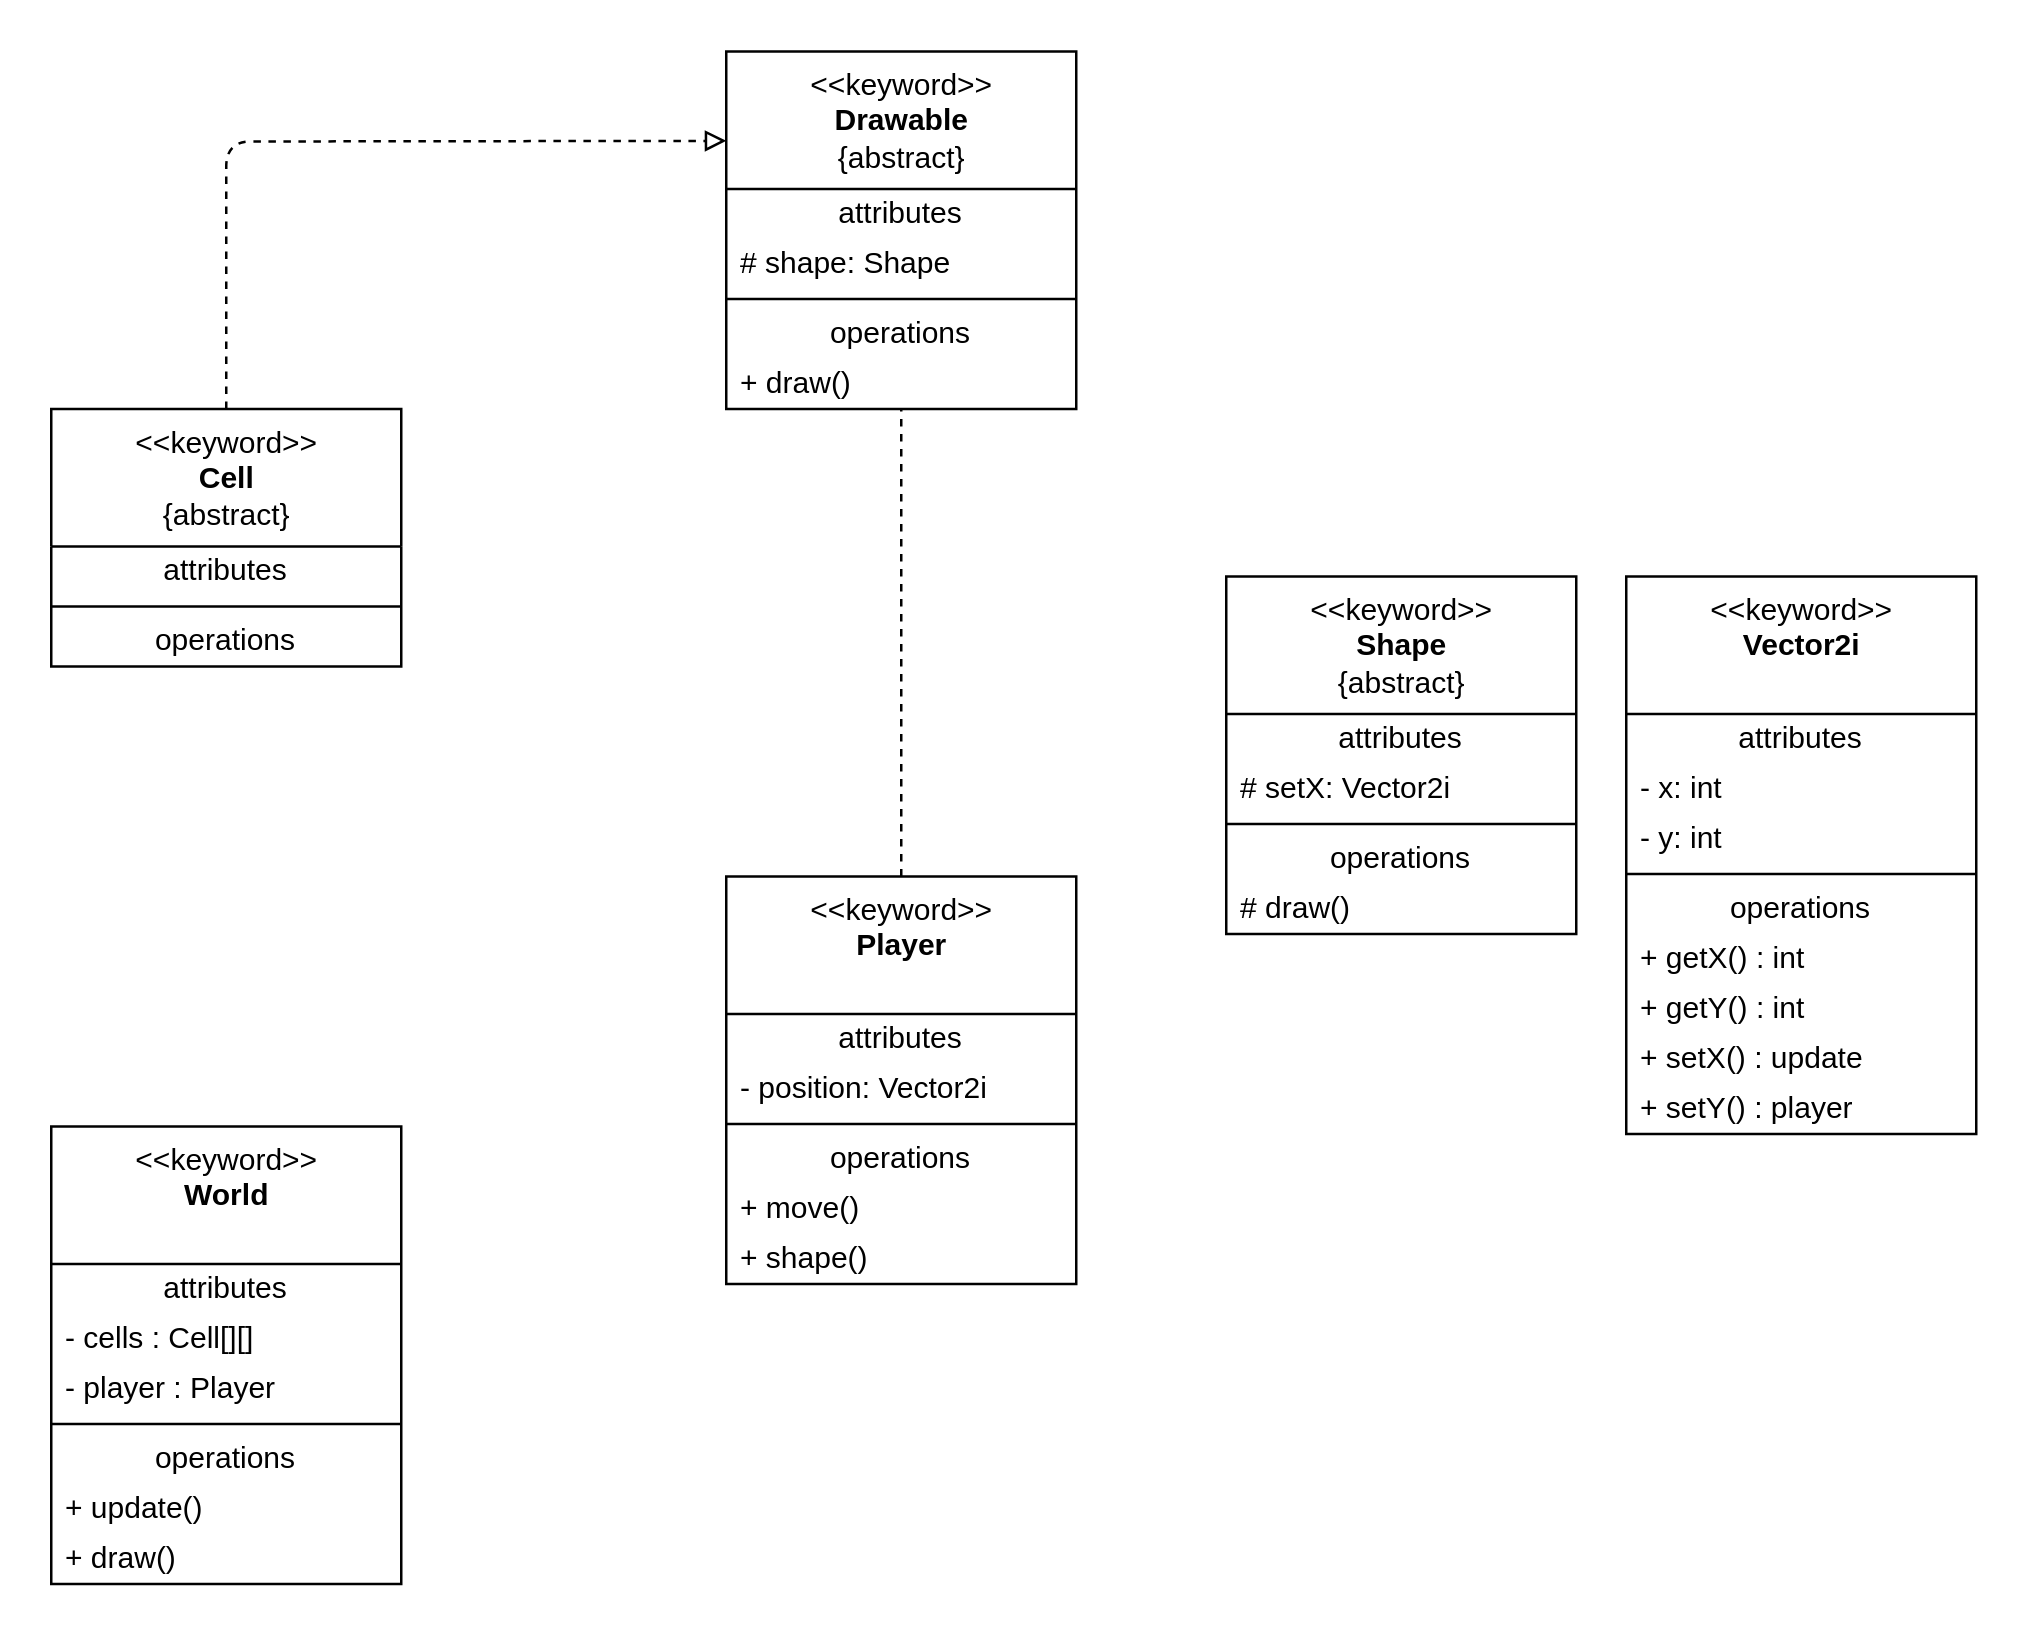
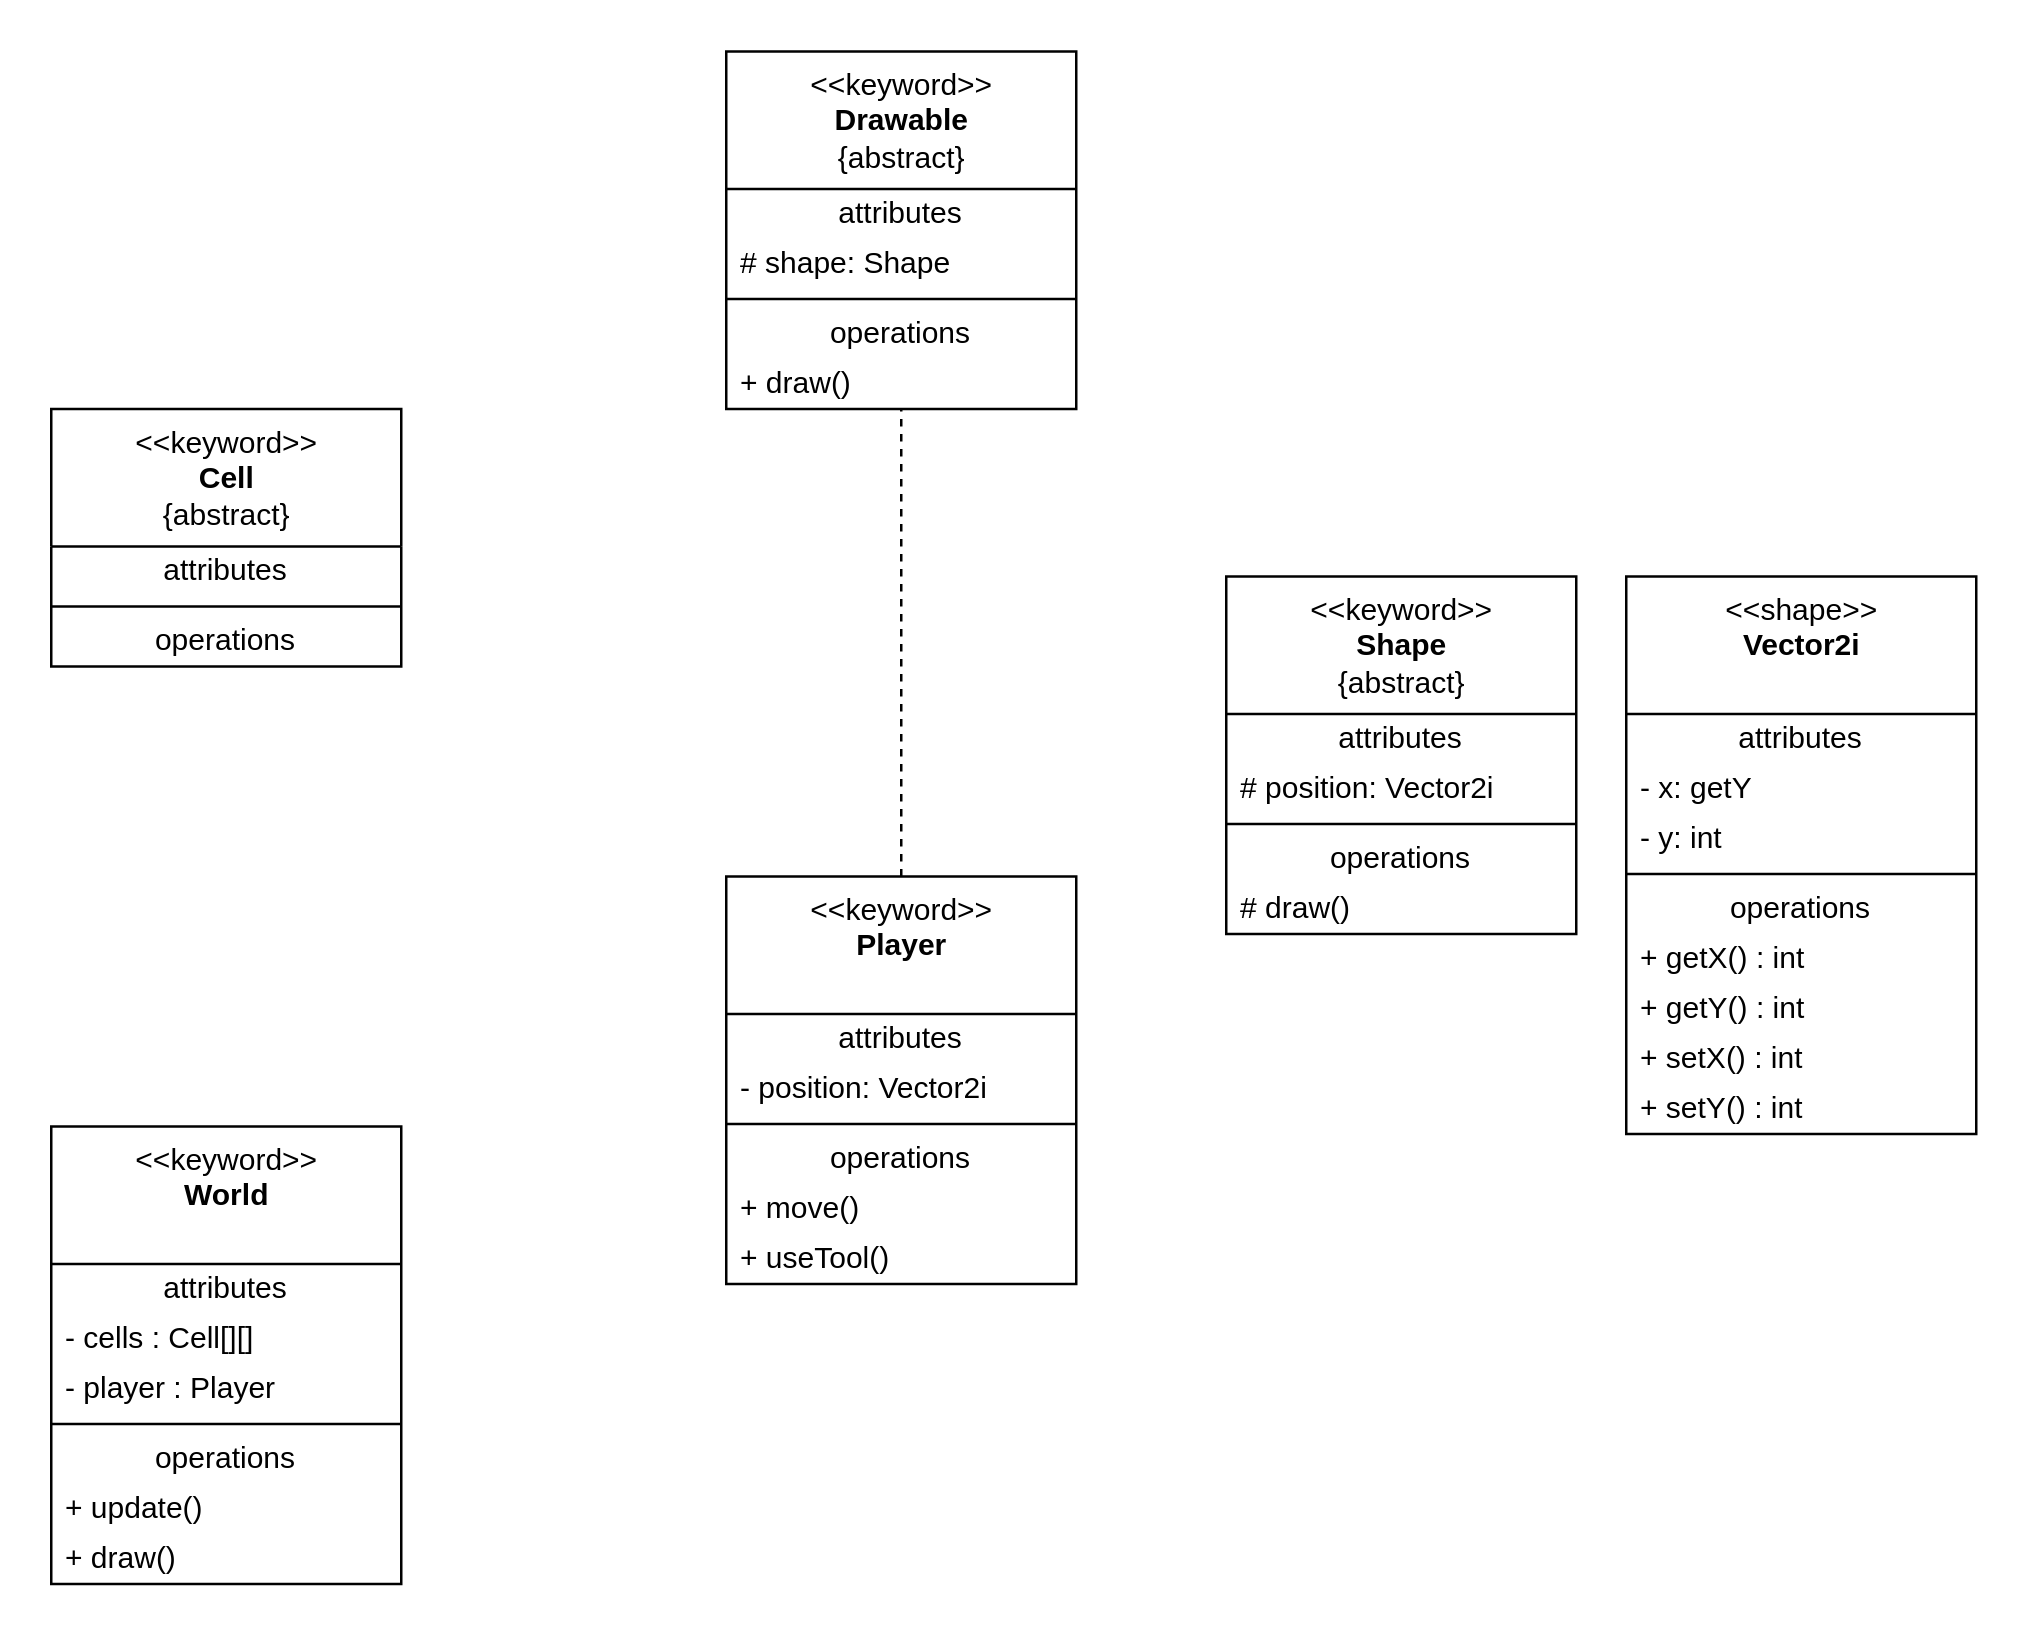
- <mxCell id="36" value="" style="html=1;verticalAlign=bottom;labelBackgroundColor=none;endArrow=block;endFill=0;dashed=1;exitX=0.5;exitY=0;exitDx=0;exitDy=0;entryX=0;entryY=0.25;entryDx=0;entryDy=0;" edge="1" parent="1" source="32" target="2"><mxGeometry x="0.003" width="160" relative="1" as="geometry"><mxPoint x="169.76" y="427" as="sourcePoint" /><mxPoint x="169.76" y="360" as="targetPoint" /><Array as="points"><mxPoint x="90" y="56" /></Array><mxPoint as="offset" /></mxGeometry></mxCell>
- <mxCell id="8" value="&amp;lt;&amp;lt;keyword&amp;gt;&amp;gt;&lt;br&gt;&lt;b&gt;Vector2i&lt;/b&gt;" style="swimlane;fontStyle=0;align=center;verticalAlign=top;childLayout=stackLayout;horizontal=1;startSize=55;horizontalStack=0;resizeParent=1;resizeParentMax=0;resizeLast=0;collapsible=0;marginBottom=0;html=1;" parent="1" vertex="1"><mxGeometry x="650" y="230" width="140" height="223" as="geometry" /></mxCell>
+ <mxCell id="8" value="&amp;lt;&amp;lt;shape&amp;gt;&amp;gt;&lt;br&gt;&lt;b&gt;Vector2i&lt;/b&gt;" style="swimlane;fontStyle=0;align=center;verticalAlign=top;childLayout=stackLayout;horizontal=1;startSize=55;horizontalStack=0;resizeParent=1;resizeParentMax=0;resizeLast=0;collapsible=0;marginBottom=0;html=1;" parent="1" vertex="1"><mxGeometry x="650" y="230" width="140" height="223" as="geometry" /></mxCell>
- <mxCell id="20" value="# setX: Vector2i" style="text;html=1;strokeColor=none;fillColor=none;align=left;verticalAlign=middle;spacingLeft=4;spacingRight=4;overflow=hidden;rotatable=0;points=[[0,0.5],[1,0.5]];portConstraint=eastwest;" parent="18" vertex="1"><mxGeometry y="75" width="140" height="20" as="geometry" /></mxCell>
+ <mxCell id="20" value="# position: Vector2i" style="text;html=1;strokeColor=none;fillColor=none;align=left;verticalAlign=middle;spacingLeft=4;spacingRight=4;overflow=hidden;rotatable=0;points=[[0,0.5],[1,0.5]];portConstraint=eastwest;" parent="18" vertex="1"><mxGeometry y="75" width="140" height="20" as="geometry" /></mxCell>
- <mxCell id="10" value="- x: int" style="text;html=1;strokeColor=none;fillColor=none;align=left;verticalAlign=middle;spacingLeft=4;spacingRight=4;overflow=hidden;rotatable=0;points=[[0,0.5],[1,0.5]];portConstraint=eastwest;" parent="8" vertex="1"><mxGeometry y="75" width="140" height="20" as="geometry" /></mxCell>
+ <mxCell id="10" value="- x: getY" style="text;html=1;strokeColor=none;fillColor=none;align=left;verticalAlign=middle;spacingLeft=4;spacingRight=4;overflow=hidden;rotatable=0;points=[[0,0.5],[1,0.5]];portConstraint=eastwest;" parent="8" vertex="1"><mxGeometry y="75" width="140" height="20" as="geometry" /></mxCell>
- <mxCell id="16" value="+ setX() : update" style="text;html=1;strokeColor=none;fillColor=none;align=left;verticalAlign=middle;spacingLeft=4;spacingRight=4;overflow=hidden;rotatable=0;points=[[0,0.5],[1,0.5]];portConstraint=eastwest;" parent="8" vertex="1"><mxGeometry y="183" width="140" height="20" as="geometry" /></mxCell>
+ <mxCell id="16" value="+ setX() : int" style="text;html=1;strokeColor=none;fillColor=none;align=left;verticalAlign=middle;spacingLeft=4;spacingRight=4;overflow=hidden;rotatable=0;points=[[0,0.5],[1,0.5]];portConstraint=eastwest;" parent="8" vertex="1"><mxGeometry y="183" width="140" height="20" as="geometry" /></mxCell>
- <mxCell id="17" value="+ setY() : player" style="text;html=1;strokeColor=none;fillColor=none;align=left;verticalAlign=middle;spacingLeft=4;spacingRight=4;overflow=hidden;rotatable=0;points=[[0,0.5],[1,0.5]];portConstraint=eastwest;" parent="8" vertex="1"><mxGeometry y="203" width="140" height="20" as="geometry" /></mxCell>
+ <mxCell id="17" value="+ setY() : int" style="text;html=1;strokeColor=none;fillColor=none;align=left;verticalAlign=middle;spacingLeft=4;spacingRight=4;overflow=hidden;rotatable=0;points=[[0,0.5],[1,0.5]];portConstraint=eastwest;" parent="8" vertex="1"><mxGeometry y="203" width="140" height="20" as="geometry" /></mxCell>
- <mxCell id="30" value="+ shape()" style="text;html=1;strokeColor=none;fillColor=none;align=left;verticalAlign=middle;spacingLeft=4;spacingRight=4;overflow=hidden;rotatable=0;points=[[0,0.5],[1,0.5]];portConstraint=eastwest;" vertex="1" parent="24"><mxGeometry y="143" width="140" height="20" as="geometry" /></mxCell>
+ <mxCell id="30" value="+ useTool()" style="text;html=1;strokeColor=none;fillColor=none;align=left;verticalAlign=middle;spacingLeft=4;spacingRight=4;overflow=hidden;rotatable=0;points=[[0,0.5],[1,0.5]];portConstraint=eastwest;" vertex="1" parent="24"><mxGeometry y="143" width="140" height="20" as="geometry" /></mxCell>
